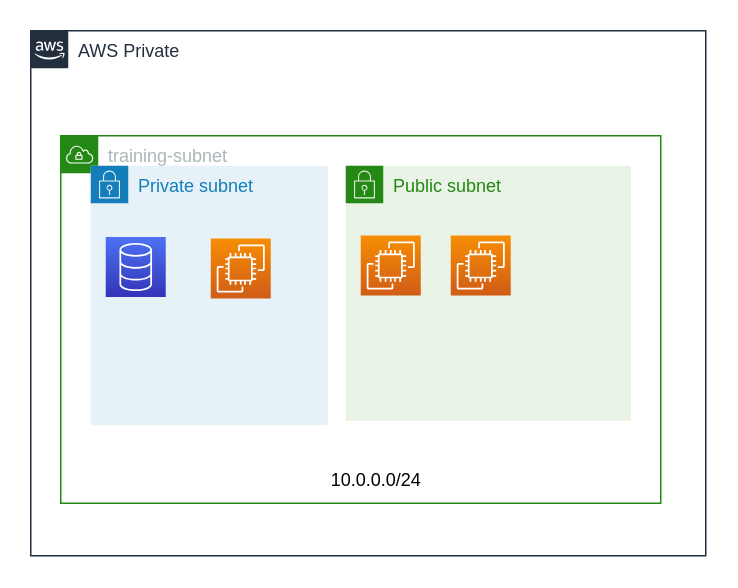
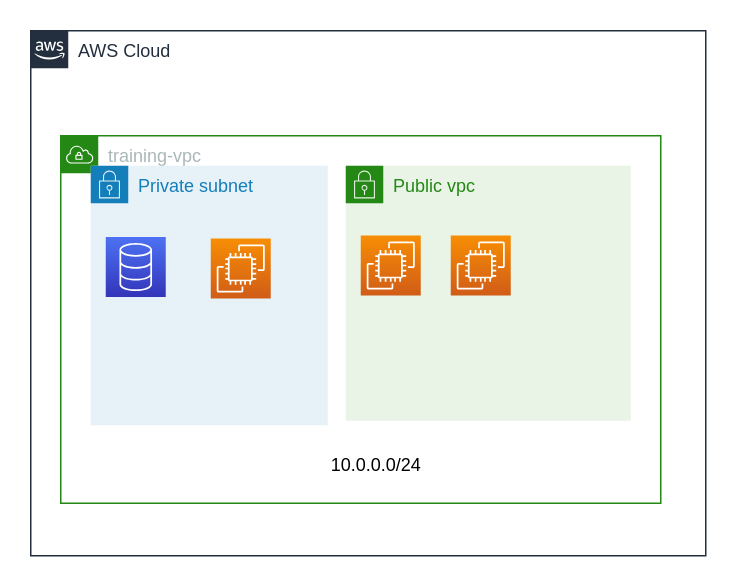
- <mxCell id="2" value="AWS Private" style="points=[[0,0],[0.25,0],[0.5,0],[0.75,0],[1,0],[1,0.25],[1,0.5],[1,0.75],[1,1],[0.75,1],[0.5,1],[0.25,1],[0,1],[0,0.75],[0,0.5],[0,0.25]];outlineConnect=0;gradientColor=none;html=1;whiteSpace=wrap;fontSize=12;fontStyle=0;container=1;pointerEvents=0;collapsible=0;recursiveResize=0;shape=mxgraph.aws4.group;grIcon=mxgraph.aws4.group_aws_cloud_alt;strokeColor=#232F3E;fillColor=none;verticalAlign=top;align=left;spacingLeft=30;fontColor=#232F3E;dashed=0;" vertex="1" parent="1"><mxGeometry x="20" y="20" width="450" height="350" as="geometry" /></mxCell>
+ <mxCell id="2" value="AWS Cloud" style="points=[[0,0],[0.25,0],[0.5,0],[0.75,0],[1,0],[1,0.25],[1,0.5],[1,0.75],[1,1],[0.75,1],[0.5,1],[0.25,1],[0,1],[0,0.75],[0,0.5],[0,0.25]];outlineConnect=0;gradientColor=none;html=1;whiteSpace=wrap;fontSize=12;fontStyle=0;container=1;pointerEvents=0;collapsible=0;recursiveResize=0;shape=mxgraph.aws4.group;grIcon=mxgraph.aws4.group_aws_cloud_alt;strokeColor=#232F3E;fillColor=none;verticalAlign=top;align=left;spacingLeft=30;fontColor=#232F3E;dashed=0;" vertex="1" parent="1"><mxGeometry x="20" y="20" width="450" height="350" as="geometry" /></mxCell>
- <mxCell id="3" value="training-subnet" style="points=[[0,0],[0.25,0],[0.5,0],[0.75,0],[1,0],[1,0.25],[1,0.5],[1,0.75],[1,1],[0.75,1],[0.5,1],[0.25,1],[0,1],[0,0.75],[0,0.5],[0,0.25]];outlineConnect=0;gradientColor=none;html=1;whiteSpace=wrap;fontSize=12;fontStyle=0;container=1;pointerEvents=0;collapsible=0;recursiveResize=0;shape=mxgraph.aws4.group;grIcon=mxgraph.aws4.group_vpc;strokeColor=#248814;fillColor=none;verticalAlign=top;align=left;spacingLeft=30;fontColor=#AAB7B8;dashed=0;" vertex="1" parent="2"><mxGeometry x="20" y="70" width="400" height="245" as="geometry" /></mxCell>
+ <mxCell id="3" value="training-vpc" style="points=[[0,0],[0.25,0],[0.5,0],[0.75,0],[1,0],[1,0.25],[1,0.5],[1,0.75],[1,1],[0.75,1],[0.5,1],[0.25,1],[0,1],[0,0.75],[0,0.5],[0,0.25]];outlineConnect=0;gradientColor=none;html=1;whiteSpace=wrap;fontSize=12;fontStyle=0;container=1;pointerEvents=0;collapsible=0;recursiveResize=0;shape=mxgraph.aws4.group;grIcon=mxgraph.aws4.group_vpc;strokeColor=#248814;fillColor=none;verticalAlign=top;align=left;spacingLeft=30;fontColor=#AAB7B8;dashed=0;" vertex="1" parent="2"><mxGeometry x="20" y="70" width="400" height="245" as="geometry" /></mxCell>
- <mxCell id="8" value="Public subnet" style="points=[[0,0],[0.25,0],[0.5,0],[0.75,0],[1,0],[1,0.25],[1,0.5],[1,0.75],[1,1],[0.75,1],[0.5,1],[0.25,1],[0,1],[0,0.75],[0,0.5],[0,0.25]];outlineConnect=0;gradientColor=none;html=1;whiteSpace=wrap;fontSize=12;fontStyle=0;container=1;pointerEvents=0;collapsible=0;recursiveResize=0;shape=mxgraph.aws4.group;grIcon=mxgraph.aws4.group_security_group;grStroke=0;strokeColor=#248814;fillColor=#E9F3E6;verticalAlign=top;align=left;spacingLeft=30;fontColor=#248814;dashed=0;" vertex="1" parent="3"><mxGeometry x="190" y="20" width="190" height="170" as="geometry" /></mxCell>
+ <mxCell id="8" value="Public vpc" style="points=[[0,0],[0.25,0],[0.5,0],[0.75,0],[1,0],[1,0.25],[1,0.5],[1,0.75],[1,1],[0.75,1],[0.5,1],[0.25,1],[0,1],[0,0.75],[0,0.5],[0,0.25]];outlineConnect=0;gradientColor=none;html=1;whiteSpace=wrap;fontSize=12;fontStyle=0;container=1;pointerEvents=0;collapsible=0;recursiveResize=0;shape=mxgraph.aws4.group;grIcon=mxgraph.aws4.group_security_group;grStroke=0;strokeColor=#248814;fillColor=#E9F3E6;verticalAlign=top;align=left;spacingLeft=30;fontColor=#248814;dashed=0;" vertex="1" parent="3"><mxGeometry x="190" y="20" width="190" height="170" as="geometry" /></mxCell>
- <mxCell id="4" value="10.0.0.0/24" style="text;html=1;align=center;verticalAlign=middle;resizable=0;points=[];autosize=1;strokeColor=none;fillColor=none;" vertex="1" parent="3"><mxGeometry x="170" y="215" width="80" height="30" as="geometry" /></mxCell>
+ <mxCell id="4" value="10.0.0.0/24" style="text;html=1;align=center;verticalAlign=middle;resizable=0;points=[];autosize=1;strokeColor=none;fillColor=none;" vertex="1" parent="3"><mxGeometry x="170" y="205" width="80" height="30" as="geometry" /></mxCell>
